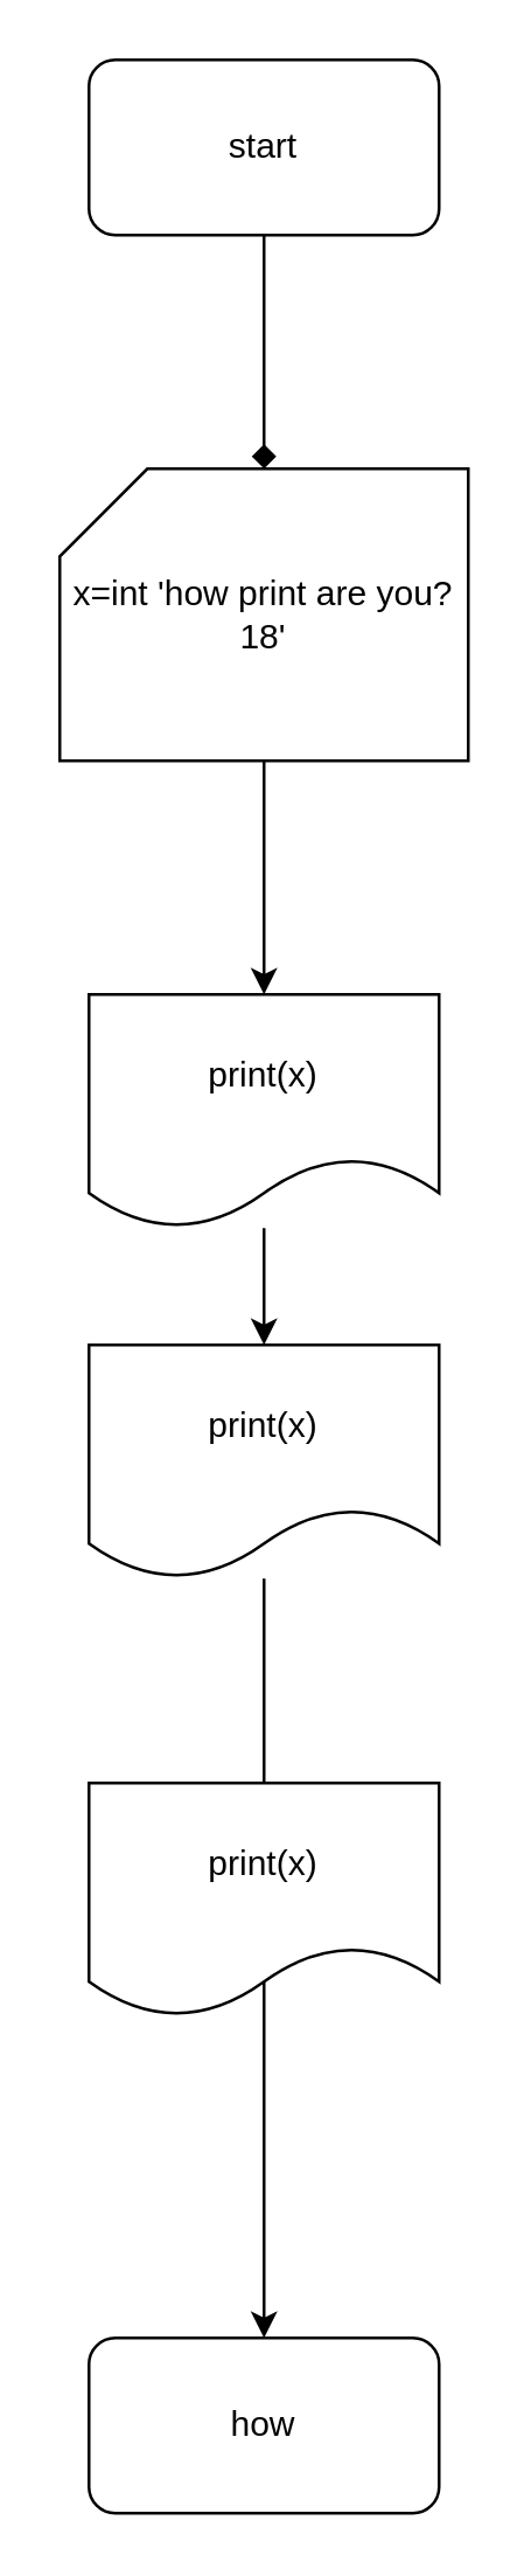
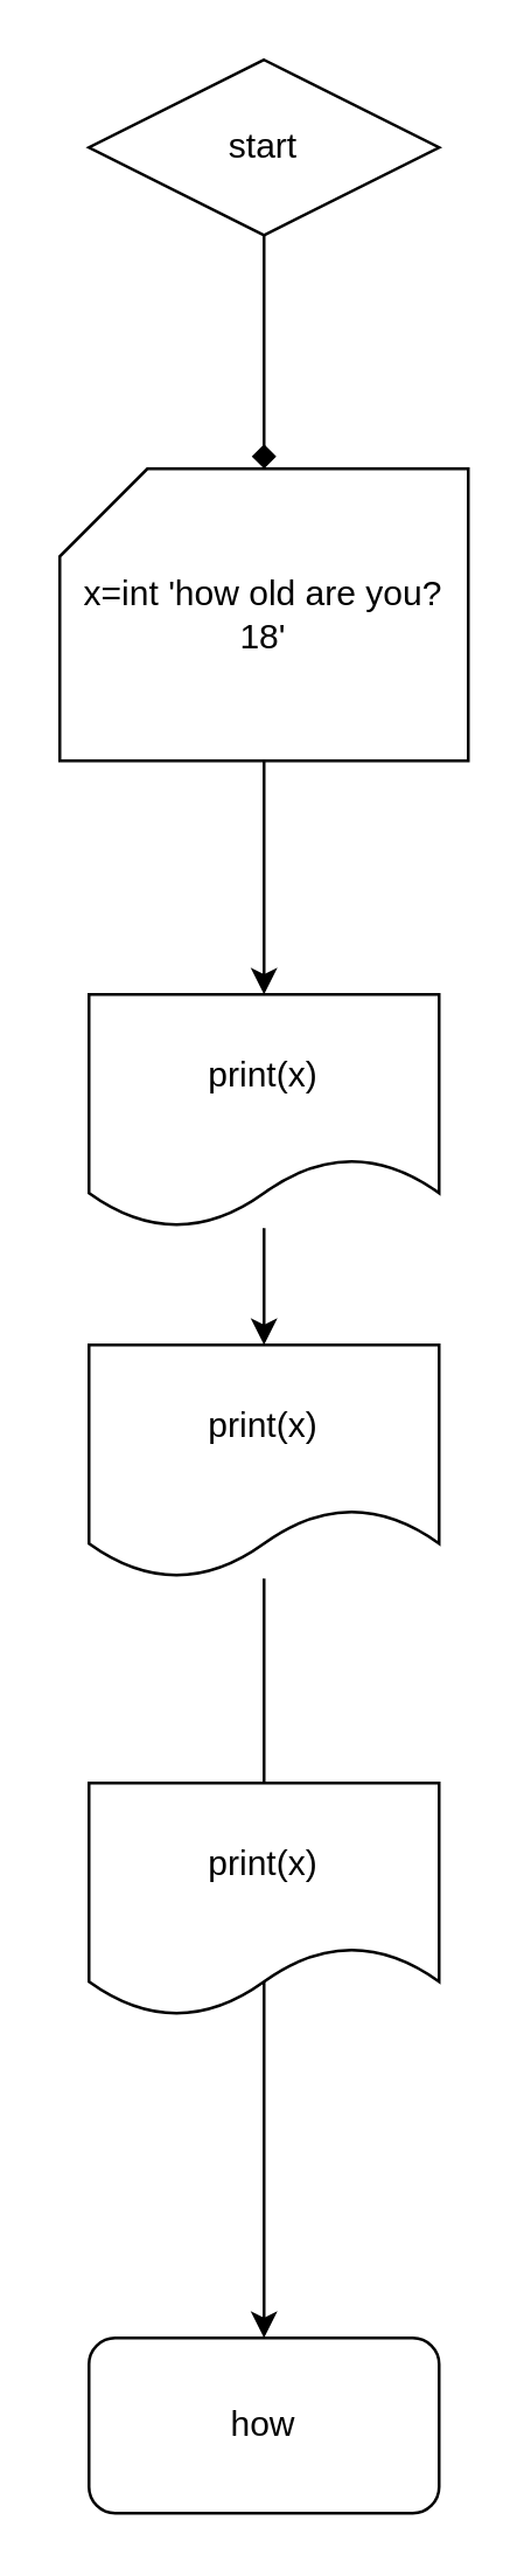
- <mxCell id="3" value="start" style="rounded=1;whiteSpace=wrap;html=1;" vertex="1" parent="1"><mxGeometry x="30" y="20" width="120" height="60" as="geometry" /></mxCell>
+ <mxCell id="3" value="start" style="rhombus;whiteSpace=wrap;html=1;" vertex="1" parent="1"><mxGeometry x="30" y="20" width="120" height="60" as="geometry" /></mxCell>
- <mxCell id="5" value="x=int 'how print are you?18'" style="shape=card;whiteSpace=wrap;html=1;" vertex="1" parent="1"><mxGeometry x="20" y="160" width="140" height="100" as="geometry" /></mxCell>
+ <mxCell id="5" value="x=int 'how old are you?18'" style="shape=card;whiteSpace=wrap;html=1;" vertex="1" parent="1"><mxGeometry x="20" y="160" width="140" height="100" as="geometry" /></mxCell>
